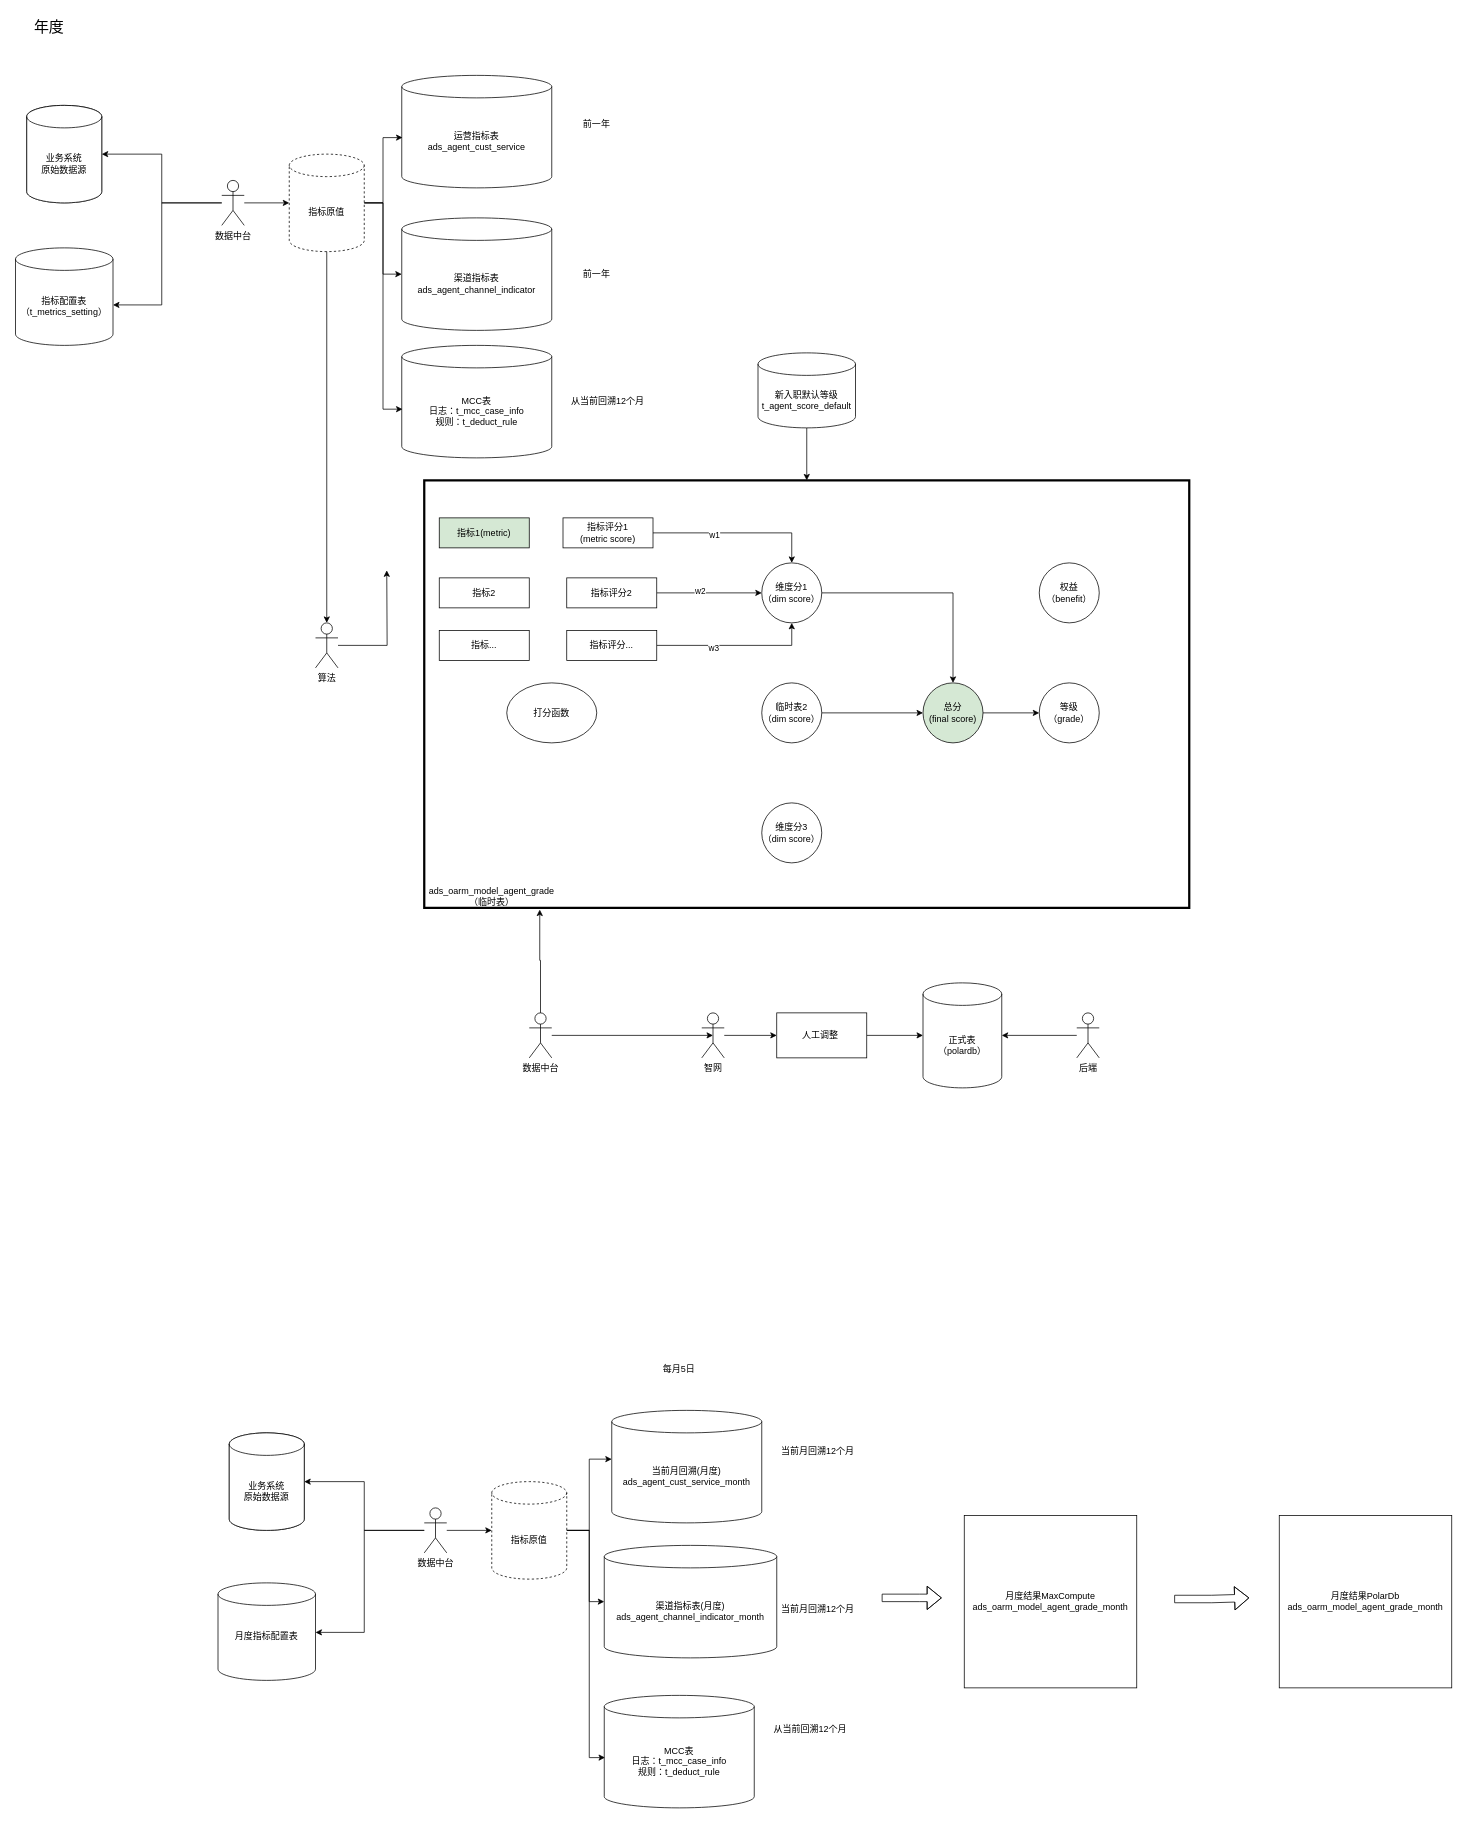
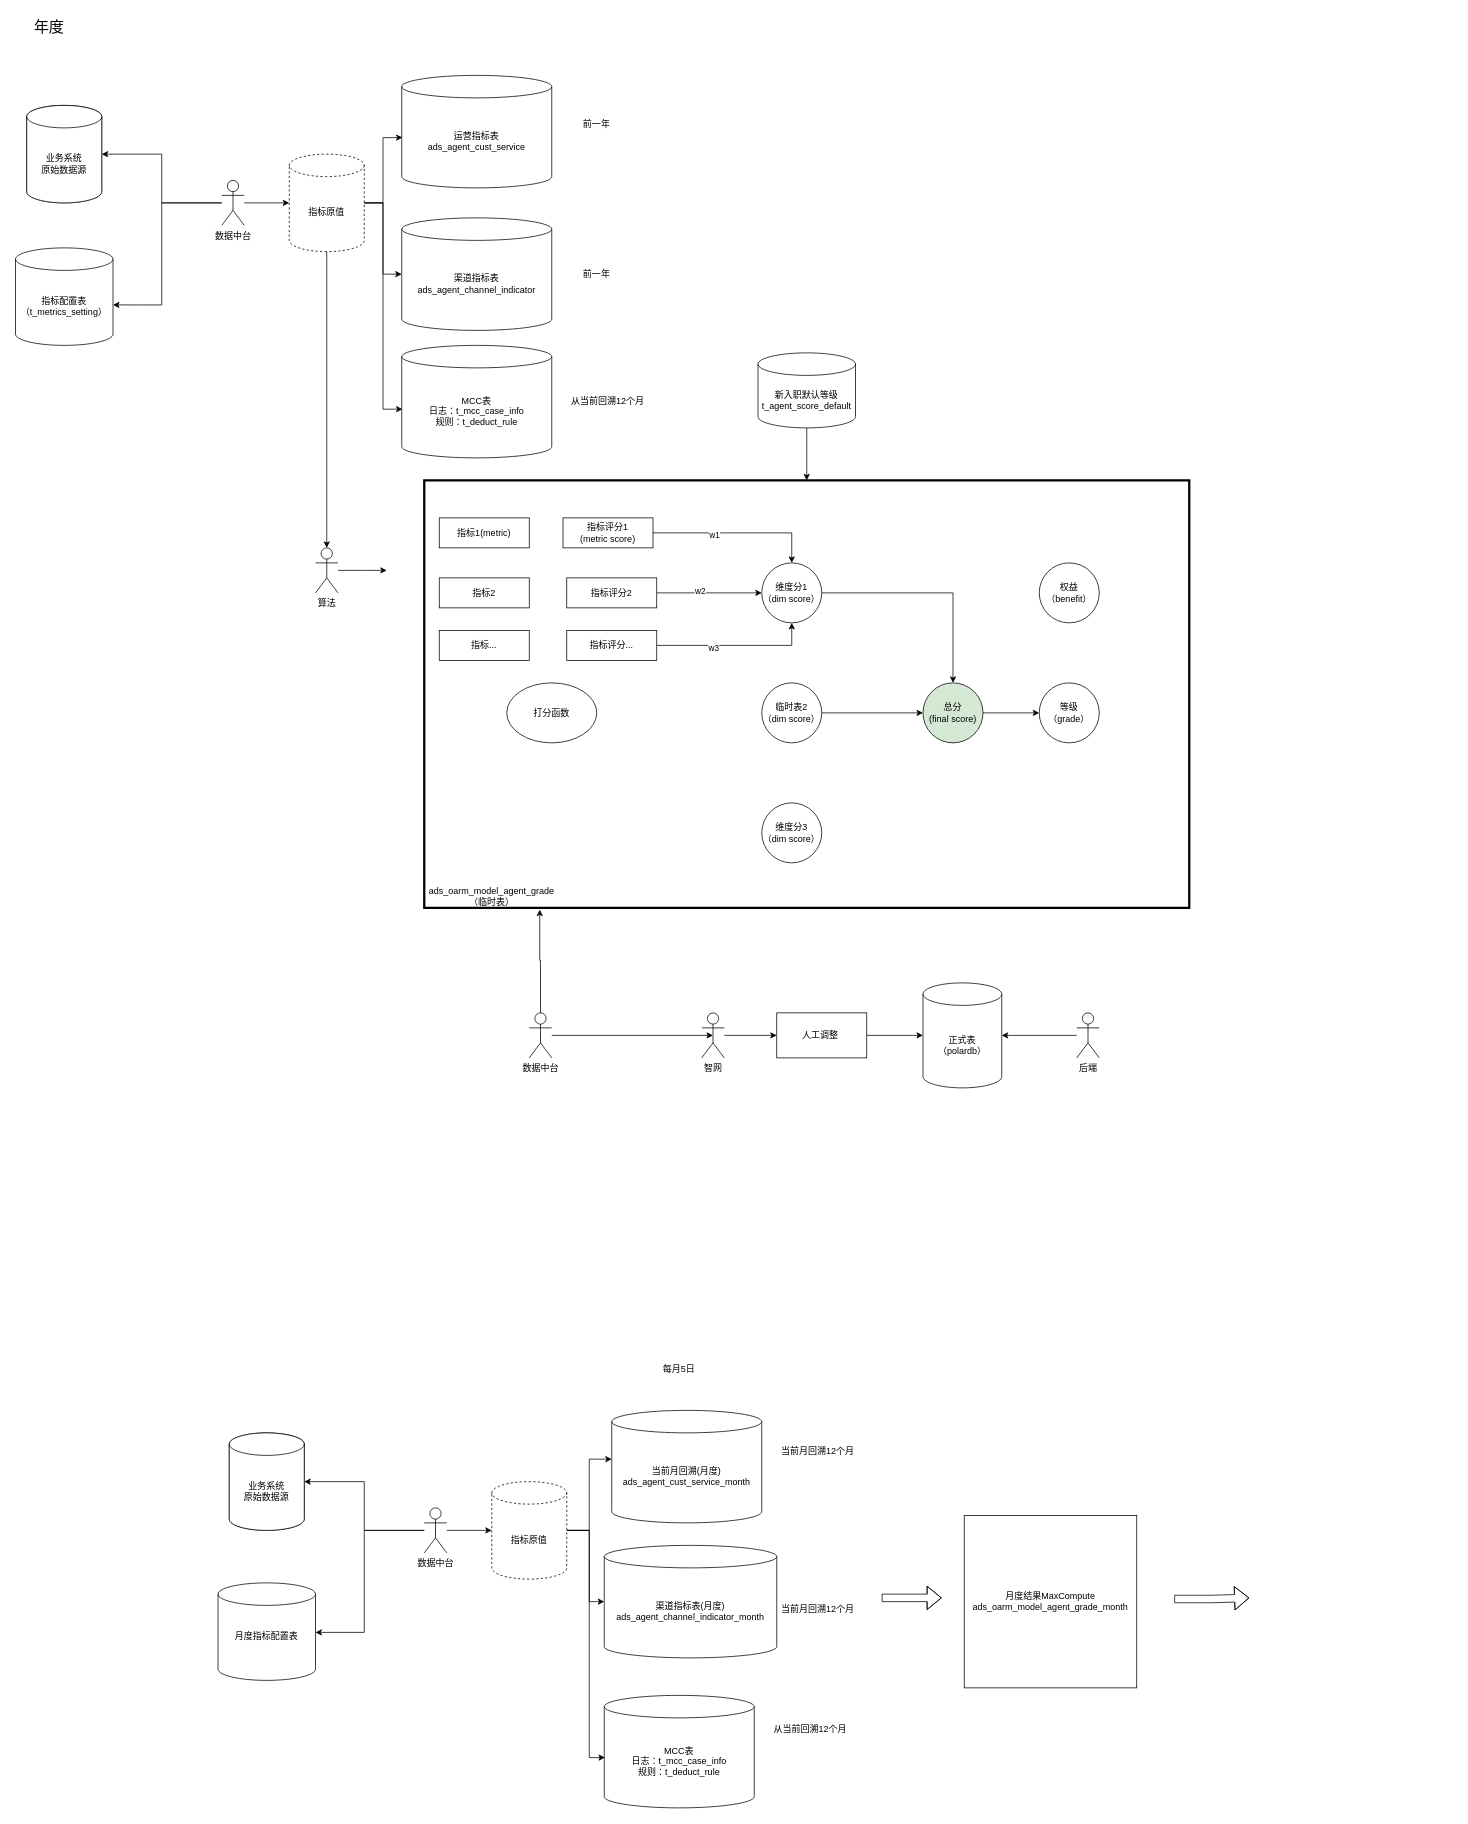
- <mxCell id="21" value="指标1(metric)" style="rounded=0;whiteSpace=wrap;html=1;fillColor=#d5e8d4;" vertex="1" parent="1"><mxGeometry x="585" y="690" width="120" height="40" as="geometry" /></mxCell>
+ <mxCell id="21" value="指标1(metric)" style="rounded=0;whiteSpace=wrap;html=1;" vertex="1" parent="1"><mxGeometry x="585" y="690" width="120" height="40" as="geometry" /></mxCell>
- <mxCell id="19" value="算法" style="shape=umlActor;verticalLabelPosition=bottom;verticalAlign=top;html=1;outlineConnect=0;" vertex="1" parent="1"><mxGeometry x="420" y="830" width="30" height="60" as="geometry" /></mxCell>
+ <mxCell id="19" value="算法" style="shape=umlActor;verticalLabelPosition=bottom;verticalAlign=top;html=1;outlineConnect=0;" vertex="1" parent="1"><mxGeometry x="420" y="730" width="30" height="60" as="geometry" /></mxCell>
- <mxCell id="80" value="月度结果PolarDb&lt;div&gt;&lt;div&gt;ads_oarm_model_agent_grade_month&lt;br&gt;&lt;/div&gt;&lt;/div&gt;" style="whiteSpace=wrap;html=1;aspect=fixed;" vertex="1" parent="1"><mxGeometry x="1705" y="2020" width="230" height="230" as="geometry" /></mxCell>
